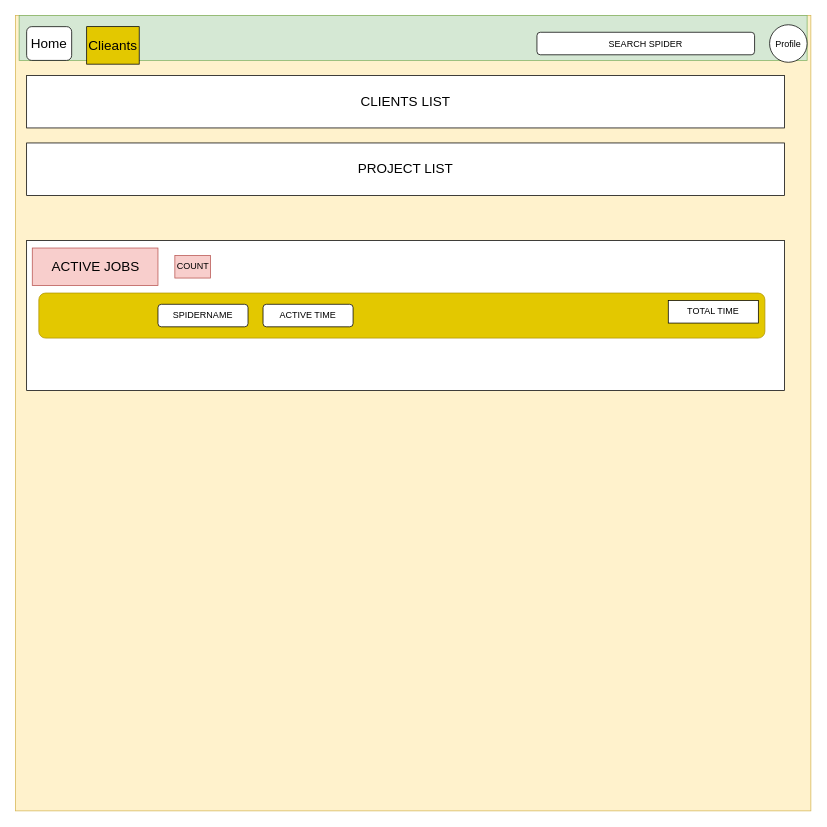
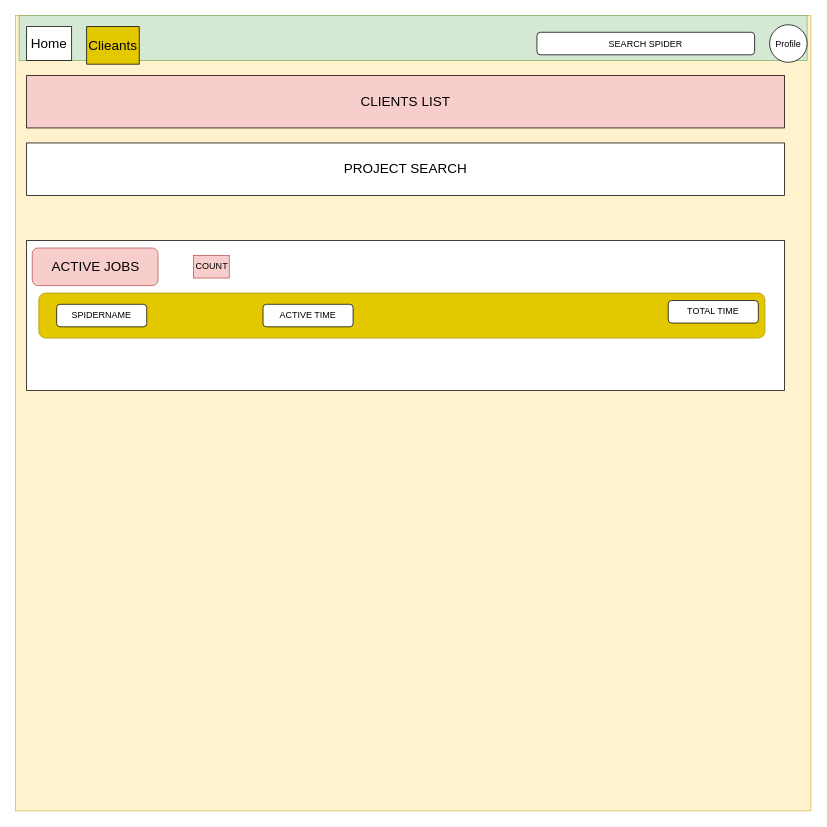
- <mxCell id="4" value="&lt;font style=&quot;font-size: 18px;&quot;&gt;Home&lt;/font&gt;" style="whiteSpace=wrap;html=1;rounded=1;" parent="1" vertex="1"><mxGeometry x="35" y="35" width="60" height="45" as="geometry" /></mxCell>
+ <mxCell id="4" value="&lt;font style=&quot;font-size: 18px;&quot;&gt;Home&lt;/font&gt;" style="rounded=0;whiteSpace=wrap;html=1;" parent="1" vertex="1"><mxGeometry x="35" y="35" width="60" height="45" as="geometry" /></mxCell>
- <mxCell id="7" value="&lt;font style=&quot;font-size: 18px;&quot;&gt;CLIENTS LIST&lt;/font&gt;" style="rounded=0;whiteSpace=wrap;html=1;" parent="1" vertex="1"><mxGeometry x="35" y="100" width="1010" height="70" as="geometry" /></mxCell>
+ <mxCell id="7" value="&lt;font style=&quot;font-size: 18px;&quot;&gt;CLIENTS LIST&lt;/font&gt;" style="rounded=0;whiteSpace=wrap;html=1;fillColor=#f8cecc;" parent="1" vertex="1"><mxGeometry x="35" y="100" width="1010" height="70" as="geometry" /></mxCell>
- <mxCell id="8" value="&lt;font style=&quot;font-size: 18px;&quot;&gt;PROJECT LIST&lt;/font&gt;" style="rounded=0;whiteSpace=wrap;html=1;" parent="1" vertex="1"><mxGeometry x="35" y="190" width="1010" height="70" as="geometry" /></mxCell>
+ <mxCell id="8" value="&lt;font style=&quot;font-size: 18px;&quot;&gt;PROJECT SEARCH&lt;/font&gt;" style="rounded=0;whiteSpace=wrap;html=1;" parent="1" vertex="1"><mxGeometry x="35" y="190" width="1010" height="70" as="geometry" /></mxCell>
- <mxCell id="11" value="&lt;span style=&quot;font-size: 18px;&quot;&gt;ACTIVE JOBS&lt;/span&gt;" style="rounded=0;whiteSpace=wrap;html=1;fillColor=#f8cecc;strokeColor=#b85450;" parent="1" vertex="1"><mxGeometry x="42.5" y="330" width="167.5" height="50" as="geometry" /></mxCell>
+ <mxCell id="11" value="&lt;span style=&quot;font-size: 18px;&quot;&gt;ACTIVE JOBS&lt;/span&gt;" style="whiteSpace=wrap;html=1;fillColor=#f8cecc;strokeColor=#b85450;rounded=1;" parent="1" vertex="1"><mxGeometry x="42.5" y="330" width="167.5" height="50" as="geometry" /></mxCell>
- <mxCell id="13" value="COUNT" style="rounded=0;whiteSpace=wrap;html=1;fillColor=#f8cecc;strokeColor=#b85450;" parent="1" vertex="1"><mxGeometry x="232.5" y="340" width="47.5" height="30" as="geometry" /></mxCell>
+ <mxCell id="13" value="COUNT" style="rounded=0;whiteSpace=wrap;html=1;fillColor=#f8cecc;strokeColor=#b85450;" parent="1" vertex="1"><mxGeometry x="257.5" y="340" width="47.5" height="30" as="geometry" /></mxCell>
- <mxCell id="16" value="TOTAL TIME" style="whiteSpace=wrap;html=1;rounded=0;" parent="1" vertex="1"><mxGeometry x="890" y="400" width="120" height="30" as="geometry" /></mxCell>
+ <mxCell id="16" value="TOTAL TIME" style="rounded=1;whiteSpace=wrap;html=1;" parent="1" vertex="1"><mxGeometry x="890" y="400" width="120" height="30" as="geometry" /></mxCell>
- <mxCell id="14" value="SPIDERNAME" style="rounded=1;whiteSpace=wrap;html=1;" parent="1" vertex="1"><mxGeometry x="210" y="405" width="120" height="30" as="geometry" /></mxCell>
+ <mxCell id="14" value="SPIDERNAME" style="rounded=1;whiteSpace=wrap;html=1;" parent="1" vertex="1"><mxGeometry x="75" y="405" width="120" height="30" as="geometry" /></mxCell>
